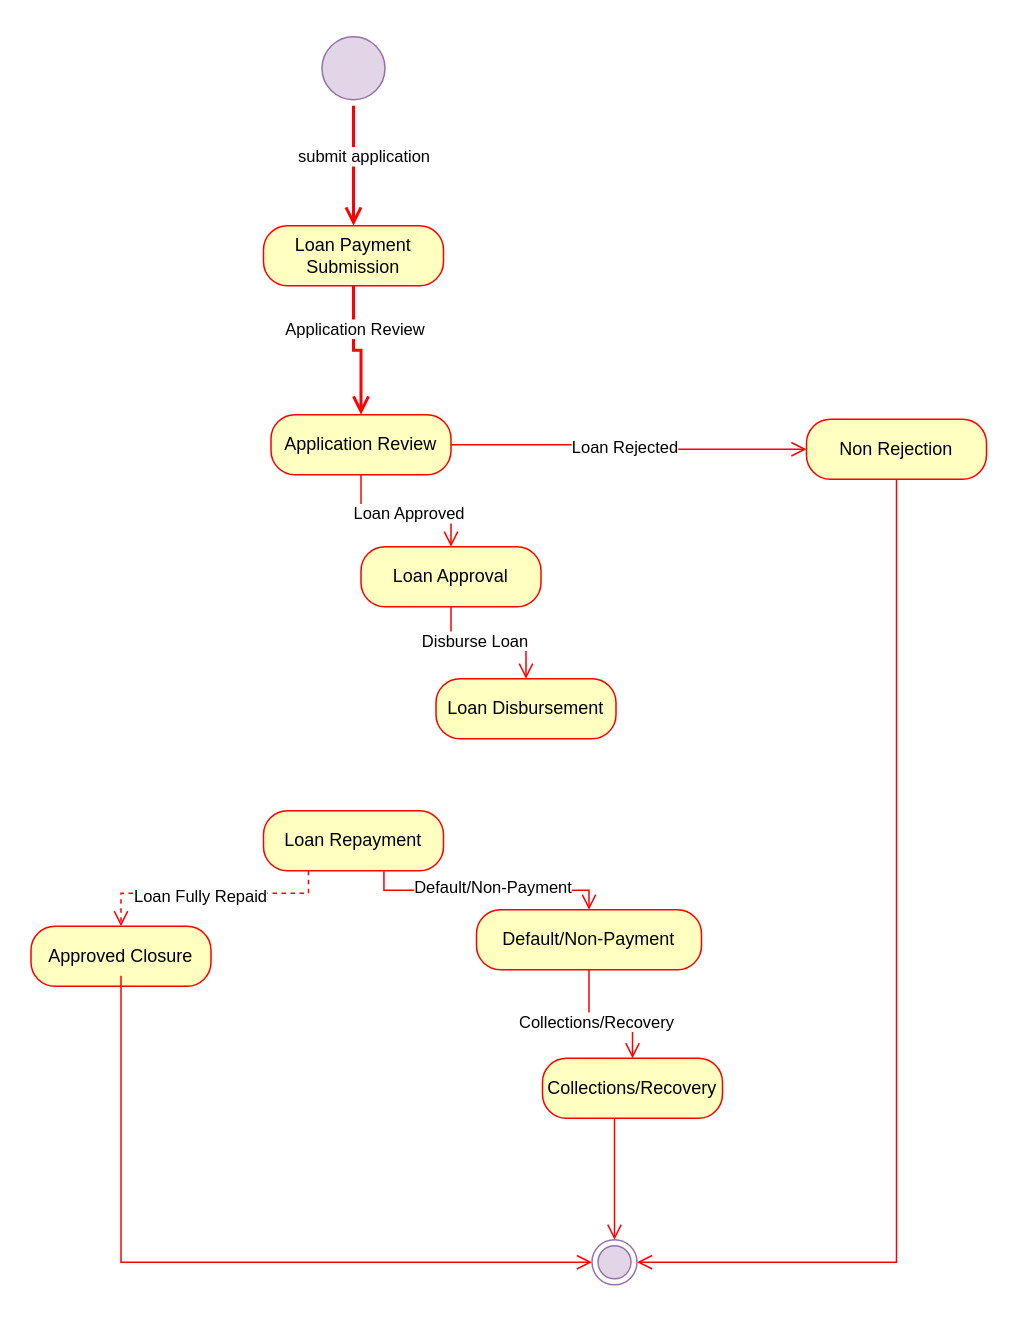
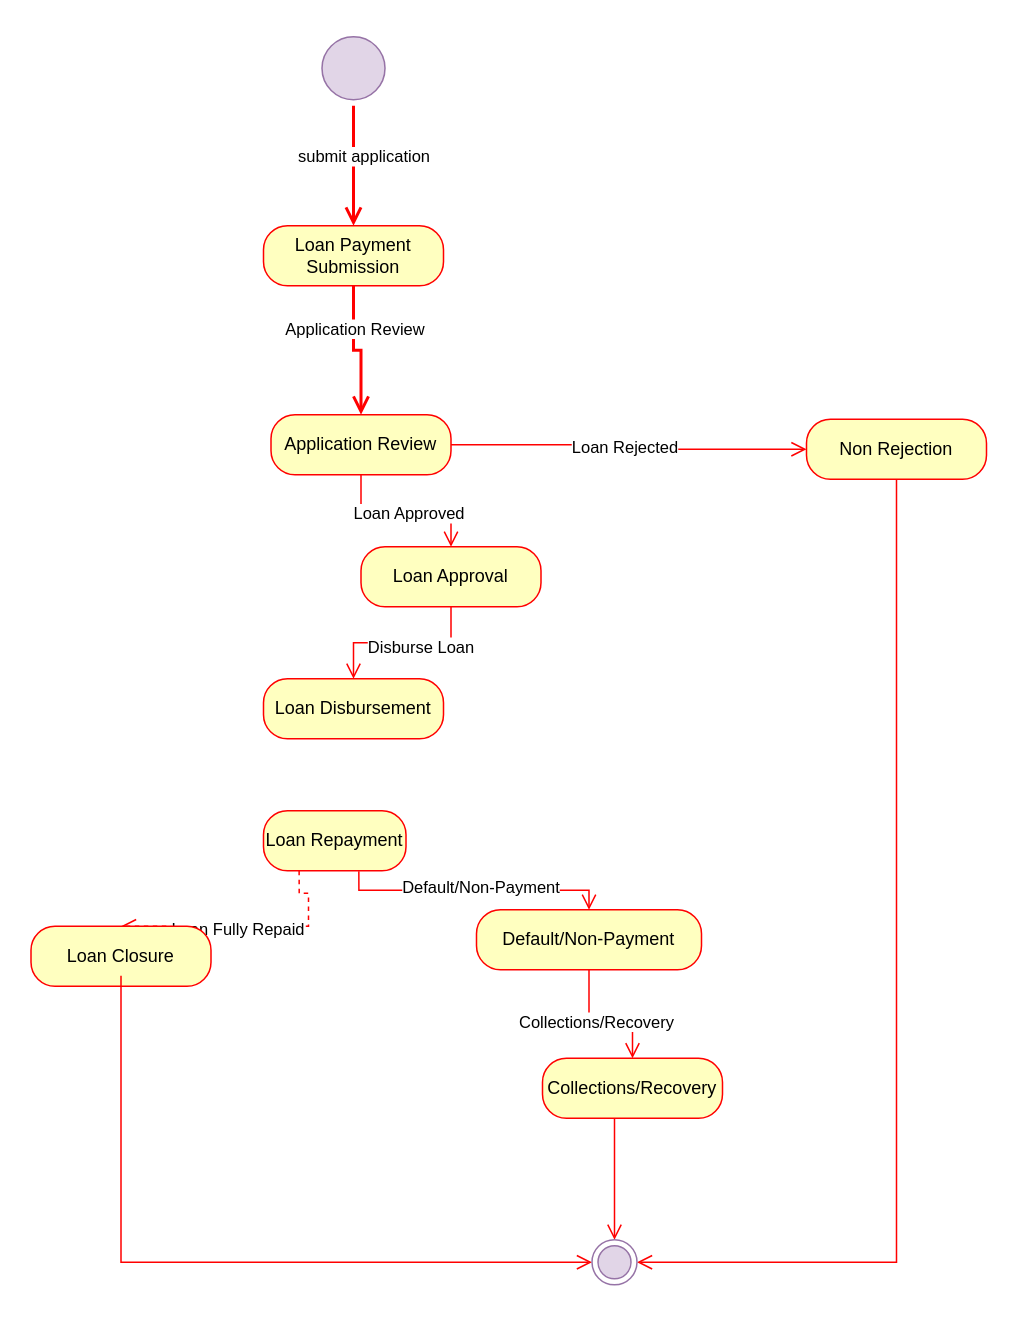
- <mxCell id="13" value="Loan Disbursement" style="rounded=1;whiteSpace=wrap;html=1;arcSize=40;fontColor=#000000;fillColor=#ffffc0;strokeColor=#ff0000;" vertex="1" parent="1"><mxGeometry x="290" y="452" width="120" height="40" as="geometry" /></mxCell>
+ <mxCell id="13" value="Loan Disbursement" style="rounded=1;whiteSpace=wrap;html=1;arcSize=40;fontColor=#000000;fillColor=#ffffc0;strokeColor=#ff0000;" vertex="1" parent="1"><mxGeometry x="175" y="452" width="120" height="40" as="geometry" /></mxCell>
- <mxCell id="14" value="Loan Repayment" style="rounded=1;whiteSpace=wrap;html=1;arcSize=40;fontColor=#000000;fillColor=#ffffc0;strokeColor=#ff0000;" vertex="1" parent="1"><mxGeometry x="175" y="540" width="120" height="40" as="geometry" /></mxCell>
+ <mxCell id="14" value="Loan Repayment" style="rounded=1;whiteSpace=wrap;html=1;arcSize=40;fontColor=#000000;fillColor=#ffffc0;strokeColor=#ff0000;" vertex="1" parent="1"><mxGeometry x="175" y="540" width="95" height="40" as="geometry" /></mxCell>
- <mxCell id="17" value="Approved Closure" style="rounded=1;whiteSpace=wrap;html=1;arcSize=40;fontColor=#000000;fillColor=#ffffc0;strokeColor=#ff0000;" vertex="1" parent="1"><mxGeometry x="20" y="617" width="120" height="40" as="geometry" /></mxCell>
+ <mxCell id="17" value="Loan Closure" style="rounded=1;whiteSpace=wrap;html=1;arcSize=40;fontColor=#000000;fillColor=#ffffc0;strokeColor=#ff0000;" vertex="1" parent="1"><mxGeometry x="20" y="617" width="120" height="40" as="geometry" /></mxCell>
